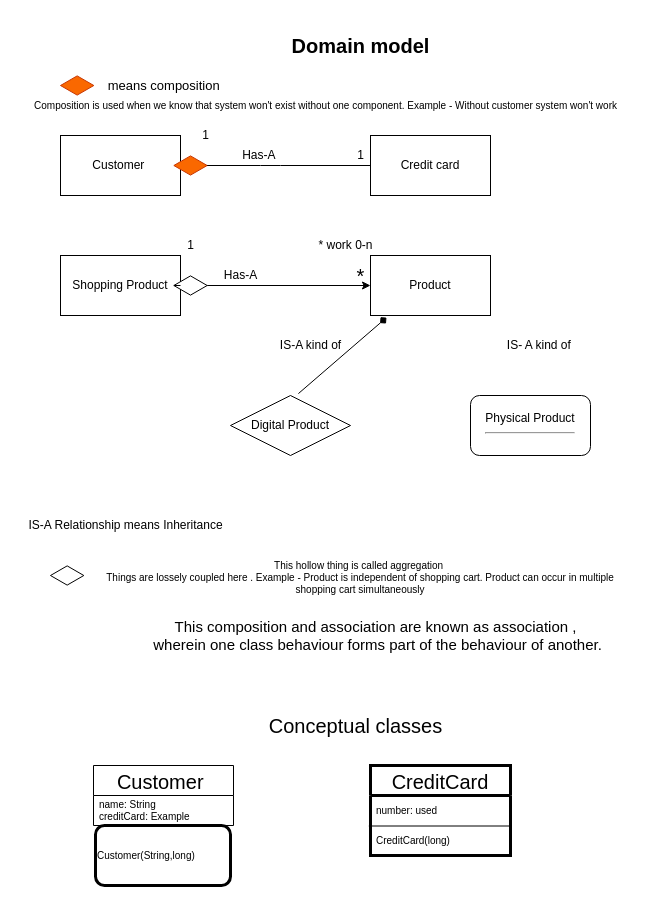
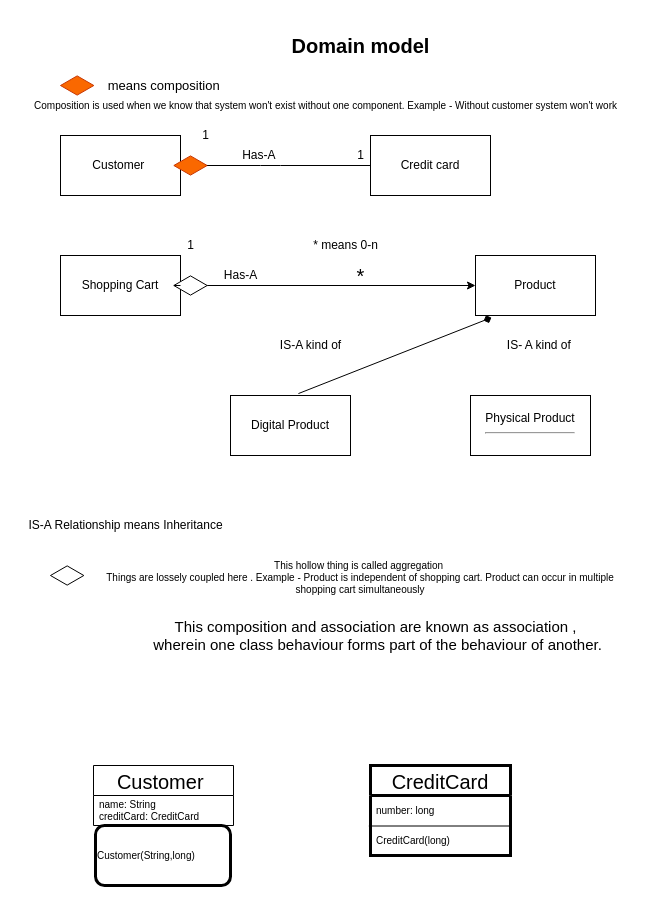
- <mxCell id="20" value="* work 0-n" style="text;html=1;align=center;verticalAlign=middle;resizable=0;points=[];autosize=1;strokeColor=none;fillColor=none;" parent="1" vertex="1"><mxGeometry x="305" y="235" width="80" height="20" as="geometry" /></mxCell>
+ <mxCell id="20" value="* means 0-n" style="text;html=1;align=center;verticalAlign=middle;resizable=0;points=[];autosize=1;strokeColor=none;fillColor=none;" parent="1" vertex="1"><mxGeometry x="305" y="235" width="80" height="20" as="geometry" /></mxCell>
- <mxCell id="15" value="Shopping Product" style="rounded=0;whiteSpace=wrap;html=1;" parent="1" vertex="1"><mxGeometry x="60" y="255" width="120" height="60" as="geometry" /></mxCell>
+ <mxCell id="15" value="Shopping Cart" style="rounded=0;whiteSpace=wrap;html=1;" parent="1" vertex="1"><mxGeometry x="60" y="255" width="120" height="60" as="geometry" /></mxCell>
- <mxCell id="9" value="Product" style="rounded=0;whiteSpace=wrap;html=1;" parent="1" vertex="1"><mxGeometry x="370" y="255" width="120" height="60" as="geometry" /></mxCell>
+ <mxCell id="9" value="Product" style="rounded=0;whiteSpace=wrap;html=1;" parent="1" vertex="1"><mxGeometry x="475" y="255" width="120" height="60" as="geometry" /></mxCell>
- <mxCell id="10" value="Digital Product" style="rhombus;whiteSpace=wrap;html=1;" parent="1" vertex="1"><mxGeometry x="230" y="395" width="120" height="60" as="geometry" /></mxCell>
+ <mxCell id="10" value="Digital Product" style="rounded=0;whiteSpace=wrap;html=1;" parent="1" vertex="1"><mxGeometry x="230" y="395" width="120" height="60" as="geometry" /></mxCell>
- <mxCell id="11" value="Physical Product&lt;hr&gt;" style="whiteSpace=wrap;html=1;rounded=1;" parent="1" vertex="1"><mxGeometry x="470" y="395" width="120" height="60" as="geometry" /></mxCell>
+ <mxCell id="11" value="Physical Product&lt;hr&gt;" style="rounded=0;whiteSpace=wrap;html=1;" parent="1" vertex="1"><mxGeometry x="470" y="395" width="120" height="60" as="geometry" /></mxCell>
- <mxCell id="31" value="Conceptual classes" style="text;html=1;align=center;verticalAlign=middle;resizable=0;points=[];autosize=1;strokeColor=none;fillColor=none;fontSize=20;" vertex="1" parent="1"><mxGeometry x="260" y="710" width="190" height="30" as="geometry" /></mxCell>
- <mxCell id="33" value="name: String&#10;creditCard: Example" style="text;strokeColor=none;fillColor=none;align=left;verticalAlign=middle;spacingLeft=4;spacingRight=4;overflow=hidden;points=[[0,0.5],[1,0.5]];portConstraint=eastwest;rotatable=0;fontSize=10;" vertex="1" parent="32"><mxGeometry y="30" width="140" height="30" as="geometry" /></mxCell>
+ <mxCell id="33" value="name: String&#10;creditCard: CreditCard" style="text;strokeColor=none;fillColor=none;align=left;verticalAlign=middle;spacingLeft=4;spacingRight=4;overflow=hidden;points=[[0,0.5],[1,0.5]];portConstraint=eastwest;rotatable=0;fontSize=10;" vertex="1" parent="32"><mxGeometry y="30" width="140" height="30" as="geometry" /></mxCell>
- <mxCell id="35" value="number: used" style="text;strokeColor=none;fillColor=none;align=left;verticalAlign=middle;spacingLeft=4;spacingRight=4;overflow=hidden;points=[[0,0.5],[1,0.5]];portConstraint=eastwest;rotatable=0;fontSize=10;" vertex="1" parent="34"><mxGeometry y="30" width="140" height="30" as="geometry" /></mxCell>
+ <mxCell id="35" value="number: long" style="text;strokeColor=none;fillColor=none;align=left;verticalAlign=middle;spacingLeft=4;spacingRight=4;overflow=hidden;points=[[0,0.5],[1,0.5]];portConstraint=eastwest;rotatable=0;fontSize=10;" vertex="1" parent="34"><mxGeometry y="30" width="140" height="30" as="geometry" /></mxCell>
